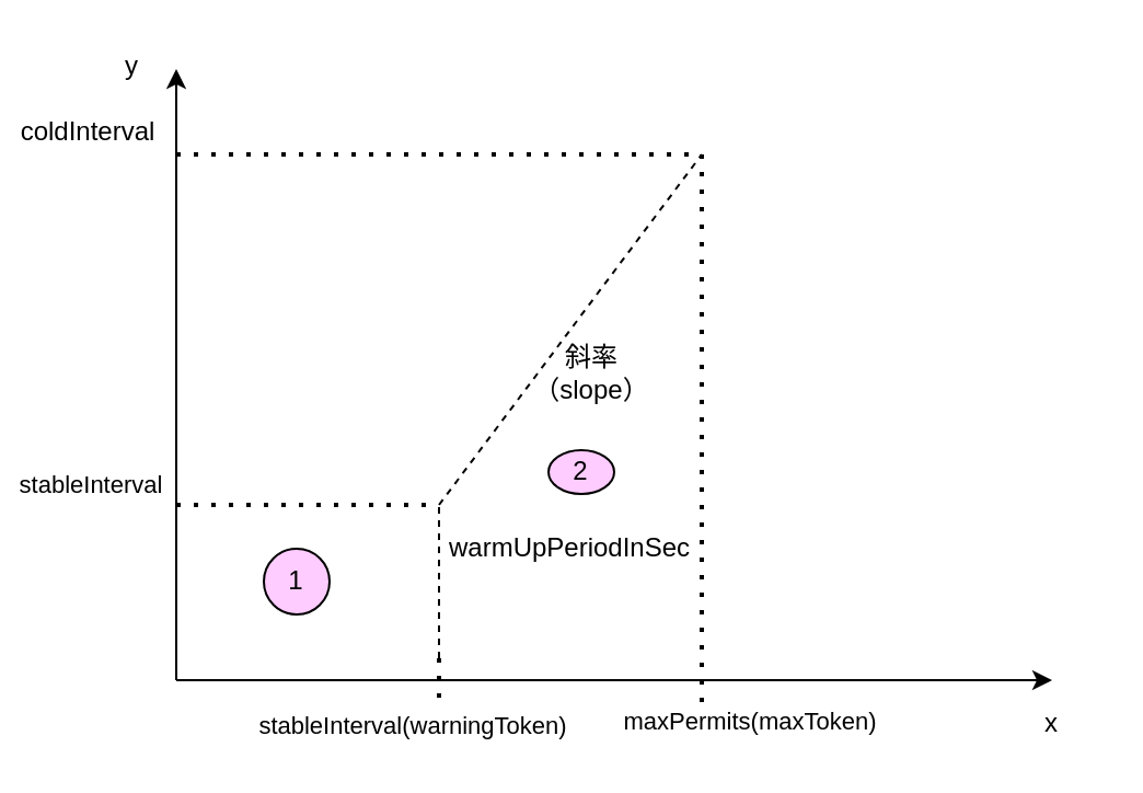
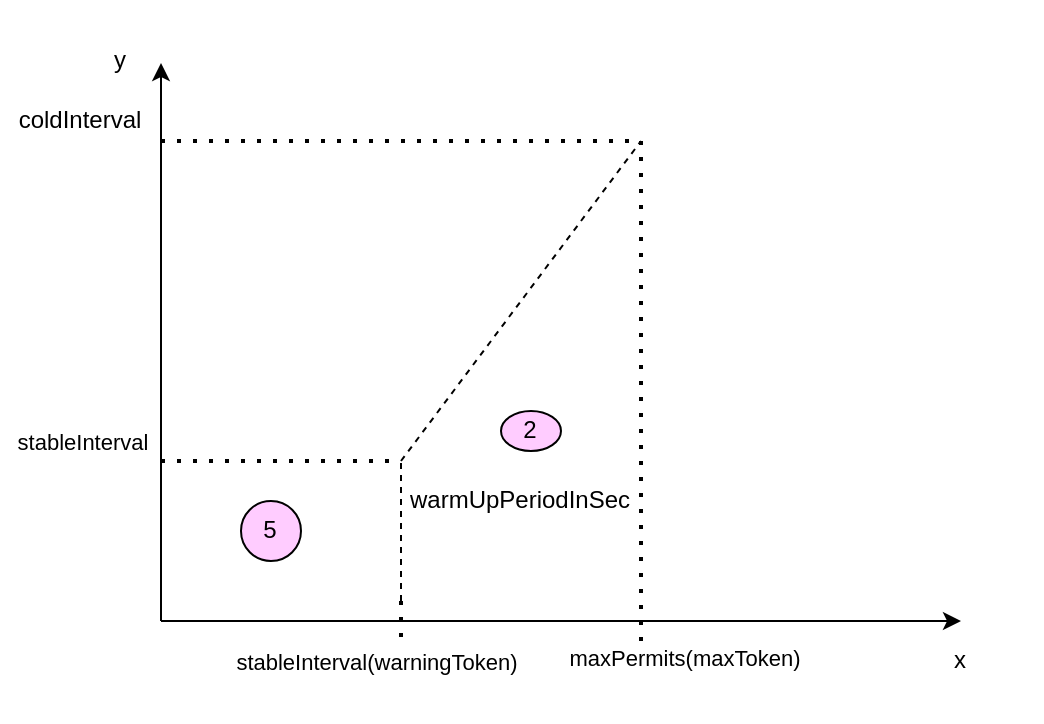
- <mxCell id="17" value="斜率（slope）" style="text;html=1;strokeColor=none;fillColor=none;align=center;verticalAlign=middle;whiteSpace=wrap;rounded=0;" vertex="1" parent="1"><mxGeometry x="240" y="160" width="60" height="20" as="geometry" /></mxCell>
- <mxCell id="18" value="1" style="ellipse;whiteSpace=wrap;html=1;aspect=fixed;fillColor=#FFCCFF;" vertex="1" parent="1"><mxGeometry x="120" y="250" width="30" height="30" as="geometry" /></mxCell>
+ <mxCell id="18" value="5" style="ellipse;whiteSpace=wrap;html=1;aspect=fixed;fillColor=#FFCCFF;" vertex="1" parent="1"><mxGeometry x="120" y="250" width="30" height="30" as="geometry" /></mxCell>
